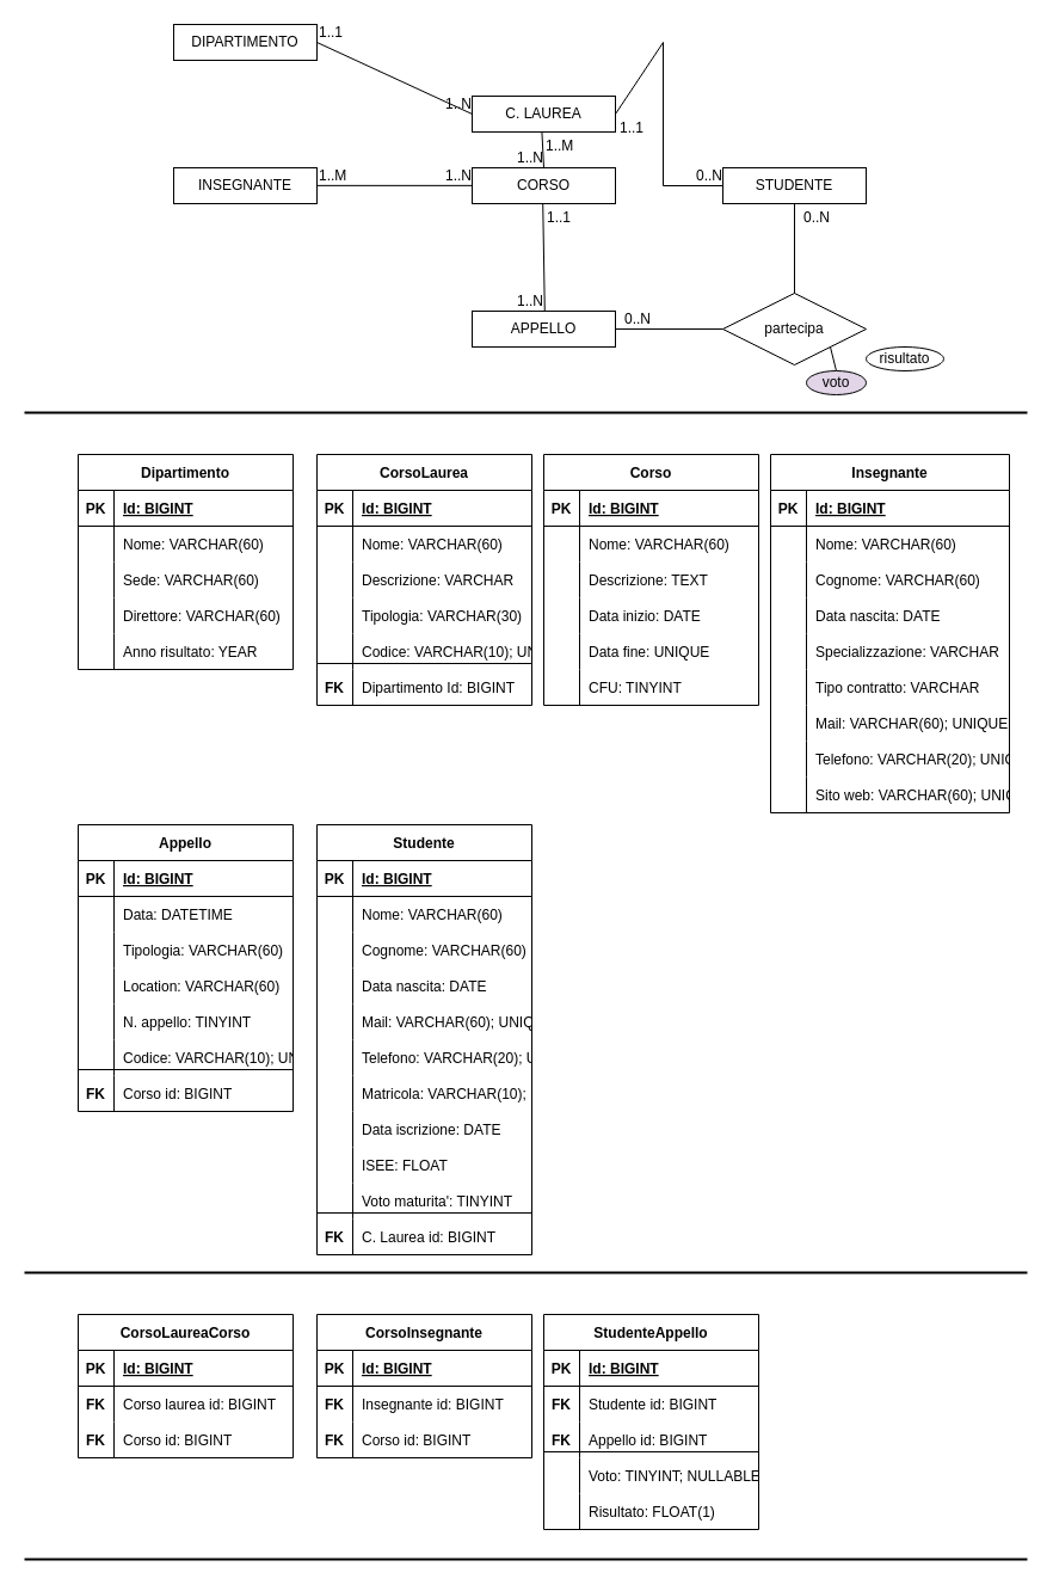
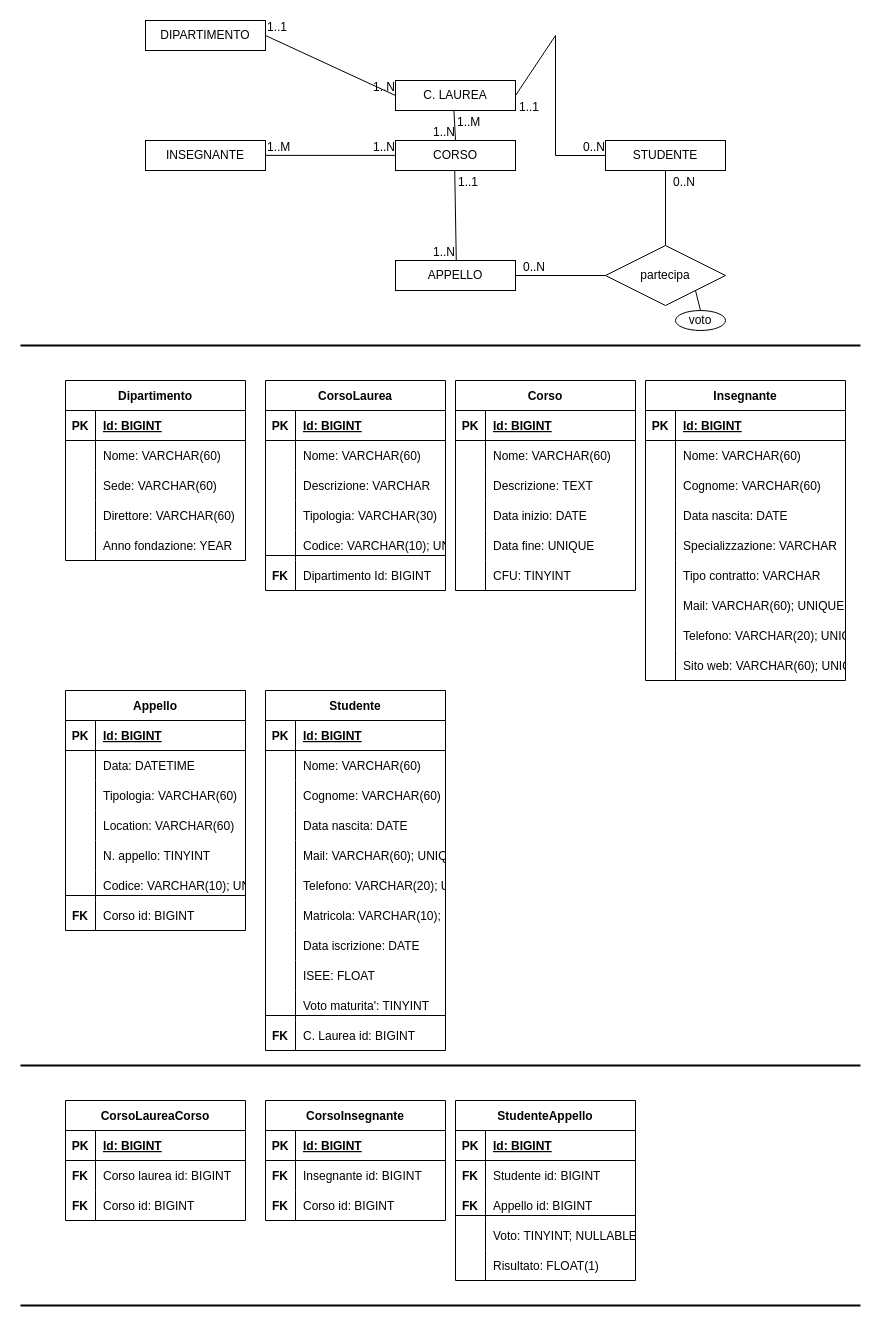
- <mxCell id="215" value="risultato" style="ellipse;whiteSpace=wrap;html=1;align=center;" parent="1" vertex="1"><mxGeometry x="725" y="290" width="65" height="20" as="geometry" /></mxCell>
- <mxCell id="29" value="&lt;div&gt;voto&lt;/div&gt;" style="ellipse;whiteSpace=wrap;html=1;align=center;fillColor=#e1d5e7;" parent="1" vertex="1"><mxGeometry x="675" y="310" width="50" height="20" as="geometry" /></mxCell>
+ <mxCell id="29" value="&lt;div&gt;voto&lt;/div&gt;" style="ellipse;whiteSpace=wrap;html=1;align=center;" parent="1" vertex="1"><mxGeometry x="675" y="310" width="50" height="20" as="geometry" /></mxCell>
- <mxCell id="46" value="Anno risultato: YEAR" style="shape=partialRectangle;connectable=0;fillColor=none;top=0;left=0;bottom=0;right=0;align=left;spacingLeft=6;overflow=hidden;" parent="44" vertex="1"><mxGeometry x="30" width="150" height="30" as="geometry"><mxRectangle width="150" height="30" as="alternateBounds" /></mxGeometry></mxCell>
+ <mxCell id="46" value="Anno fondazione: YEAR" style="shape=partialRectangle;connectable=0;fillColor=none;top=0;left=0;bottom=0;right=0;align=left;spacingLeft=6;overflow=hidden;" parent="44" vertex="1"><mxGeometry x="30" width="150" height="30" as="geometry"><mxRectangle width="150" height="30" as="alternateBounds" /></mxGeometry></mxCell>
